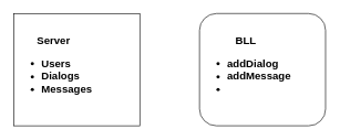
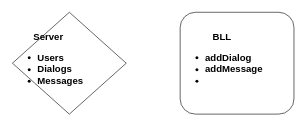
- <mxCell id="2" value="&lt;div style=&quot;text-align: center;&quot;&gt;&lt;b style=&quot;background-color: initial;&quot;&gt;&lt;font style=&quot;font-size: 16px;&quot;&gt;Server&lt;/font&gt;&lt;/b&gt;&lt;/div&gt;&lt;b&gt;&lt;font style=&quot;font-size: 16px;&quot;&gt;&lt;ul&gt;&lt;li&gt;&lt;b&gt;&lt;font style=&quot;font-size: 16px;&quot;&gt;Users&lt;/font&gt;&lt;/b&gt;&lt;/li&gt;&lt;li&gt;&lt;b&gt;&lt;font style=&quot;font-size: 16px;&quot;&gt;Dialogs&lt;/font&gt;&lt;/b&gt;&lt;/li&gt;&lt;li&gt;&lt;b&gt;&lt;font style=&quot;font-size: 16px;&quot;&gt;Messages&lt;/font&gt;&lt;/b&gt;&lt;/li&gt;&lt;/ul&gt;&lt;/font&gt;&lt;/b&gt;" style="html=1;align=left;" vertex="1" parent="1"><mxGeometry x="20" y="20" width="190" height="170" as="geometry" /></mxCell>
+ <mxCell id="2" value="&lt;div style=&quot;text-align: center;&quot;&gt;&lt;b style=&quot;background-color: initial;&quot;&gt;&lt;font style=&quot;font-size: 16px;&quot;&gt;Server&lt;/font&gt;&lt;/b&gt;&lt;/div&gt;&lt;b&gt;&lt;font style=&quot;font-size: 16px;&quot;&gt;&lt;ul&gt;&lt;li&gt;&lt;b&gt;&lt;font style=&quot;font-size: 16px;&quot;&gt;Users&lt;/font&gt;&lt;/b&gt;&lt;/li&gt;&lt;li&gt;&lt;b&gt;&lt;font style=&quot;font-size: 16px;&quot;&gt;Dialogs&lt;/font&gt;&lt;/b&gt;&lt;/li&gt;&lt;li&gt;&lt;b&gt;&lt;font style=&quot;font-size: 16px;&quot;&gt;Messages&lt;/font&gt;&lt;/b&gt;&lt;/li&gt;&lt;/ul&gt;&lt;/font&gt;&lt;/b&gt;" style="rhombus;html=1;align=left;" vertex="1" parent="1"><mxGeometry x="20" y="20" width="190" height="170" as="geometry" /></mxCell>
